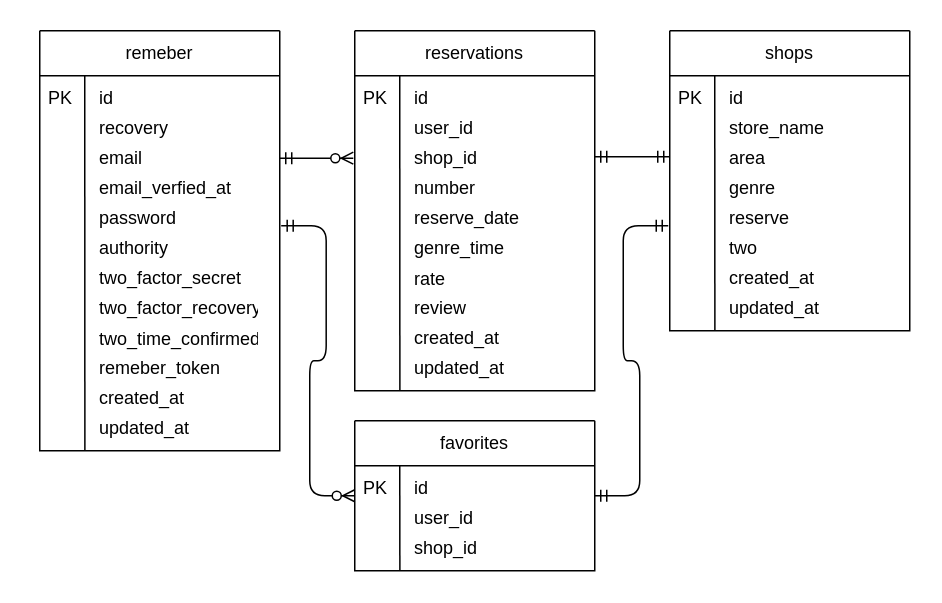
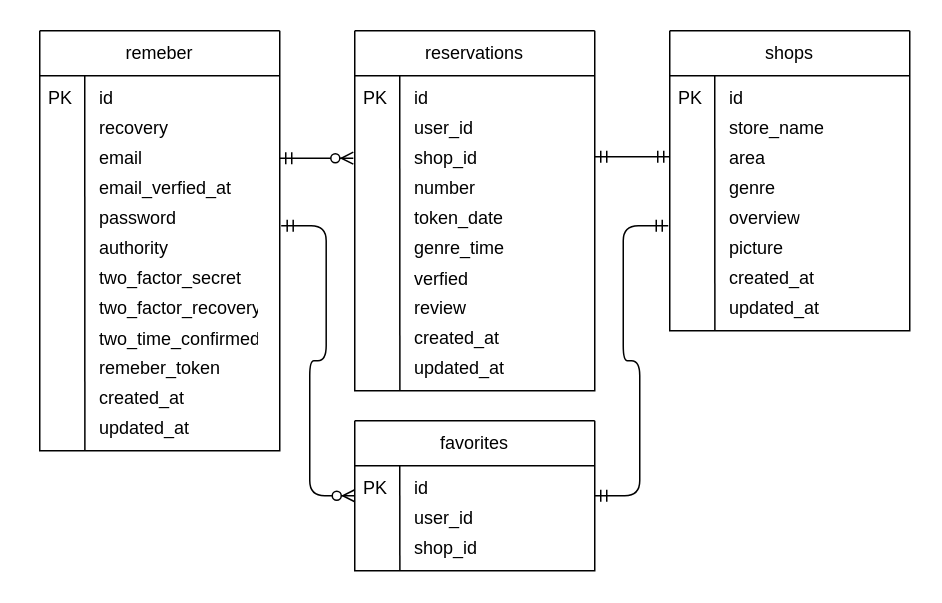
- <mxCell id="28" value="reserve_date" style="text;strokeColor=none;fillColor=none;align=left;verticalAlign=middle;spacingLeft=4;spacingRight=4;overflow=hidden;points=[[0,0.5],[1,0.5]];portConstraint=eastwest;rotatable=0;whiteSpace=wrap;html=1;" parent="19" vertex="1"><mxGeometry x="34" y="110" width="80" height="30" as="geometry" /></mxCell>
+ <mxCell id="28" value="token_date" style="text;strokeColor=none;fillColor=none;align=left;verticalAlign=middle;spacingLeft=4;spacingRight=4;overflow=hidden;points=[[0,0.5],[1,0.5]];portConstraint=eastwest;rotatable=0;whiteSpace=wrap;html=1;" parent="19" vertex="1"><mxGeometry x="34" y="110" width="80" height="30" as="geometry" /></mxCell>
- <mxCell id="43" value="reserve" style="text;strokeColor=none;fillColor=none;align=left;verticalAlign=middle;spacingLeft=4;spacingRight=4;overflow=hidden;points=[[0,0.5],[1,0.5]];portConstraint=eastwest;rotatable=0;whiteSpace=wrap;html=1;" parent="34" vertex="1"><mxGeometry x="34" y="110" width="80" height="30" as="geometry" /></mxCell>
+ <mxCell id="43" value="overview" style="text;strokeColor=none;fillColor=none;align=left;verticalAlign=middle;spacingLeft=4;spacingRight=4;overflow=hidden;points=[[0,0.5],[1,0.5]];portConstraint=eastwest;rotatable=0;whiteSpace=wrap;html=1;" parent="34" vertex="1"><mxGeometry x="34" y="110" width="80" height="30" as="geometry" /></mxCell>
- <mxCell id="44" value="two" style="text;strokeColor=none;fillColor=none;align=left;verticalAlign=middle;spacingLeft=4;spacingRight=4;overflow=hidden;points=[[0,0.5],[1,0.5]];portConstraint=eastwest;rotatable=0;whiteSpace=wrap;html=1;" parent="34" vertex="1"><mxGeometry x="34" y="130" width="80" height="30" as="geometry" /></mxCell>
+ <mxCell id="44" value="picture" style="text;strokeColor=none;fillColor=none;align=left;verticalAlign=middle;spacingLeft=4;spacingRight=4;overflow=hidden;points=[[0,0.5],[1,0.5]];portConstraint=eastwest;rotatable=0;whiteSpace=wrap;html=1;" parent="34" vertex="1"><mxGeometry x="34" y="130" width="80" height="30" as="geometry" /></mxCell>
- <mxCell id="30" value="rate" style="text;strokeColor=none;fillColor=none;align=left;verticalAlign=middle;spacingLeft=4;spacingRight=4;overflow=hidden;points=[[0,0.5],[1,0.5]];portConstraint=eastwest;rotatable=0;whiteSpace=wrap;html=1;" parent="19" vertex="1"><mxGeometry x="34" y="151" width="80" height="30" as="geometry" /></mxCell>
+ <mxCell id="30" value="verfied" style="text;strokeColor=none;fillColor=none;align=left;verticalAlign=middle;spacingLeft=4;spacingRight=4;overflow=hidden;points=[[0,0.5],[1,0.5]];portConstraint=eastwest;rotatable=0;whiteSpace=wrap;html=1;" parent="19" vertex="1"><mxGeometry x="34" y="151" width="80" height="30" as="geometry" /></mxCell>
